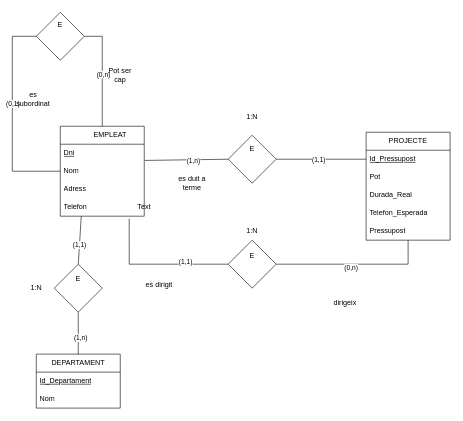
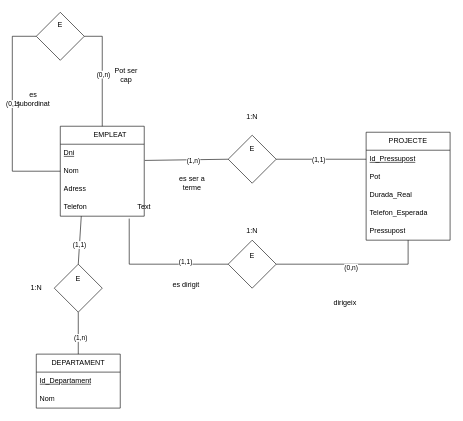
- <mxCell id="42" value="Pot ser cap" style="text;html=1;align=center;verticalAlign=middle;whiteSpace=wrap;rounded=0;" parent="1" vertex="1"><mxGeometry x="170" y="110" width="60" height="30" as="geometry" /></mxCell>
+ <mxCell id="42" value="Pot ser cap" style="text;html=1;align=center;verticalAlign=middle;whiteSpace=wrap;rounded=0;" parent="1" vertex="1"><mxGeometry x="180" y="110" width="60" height="30" as="geometry" /></mxCell>
- <mxCell id="39" value="es duit a terme" style="text;html=1;align=center;verticalAlign=middle;whiteSpace=wrap;rounded=0;" parent="1" vertex="1"><mxGeometry x="290" y="290" width="60" height="30" as="geometry" /></mxCell>
+ <mxCell id="39" value="es ser a terme" style="text;html=1;align=center;verticalAlign=middle;whiteSpace=wrap;rounded=0;" parent="1" vertex="1"><mxGeometry x="290" y="290" width="60" height="30" as="geometry" /></mxCell>
- <mxCell id="41" value="es dirigit" style="text;html=1;align=center;verticalAlign=middle;whiteSpace=wrap;rounded=0;" parent="1" vertex="1"><mxGeometry x="235" y="460" width="60" height="30" as="geometry" /></mxCell>
+ <mxCell id="41" value="es dirigit" style="text;html=1;align=center;verticalAlign=middle;whiteSpace=wrap;rounded=0;" parent="1" vertex="1"><mxGeometry x="280" y="460" width="60" height="30" as="geometry" /></mxCell>
